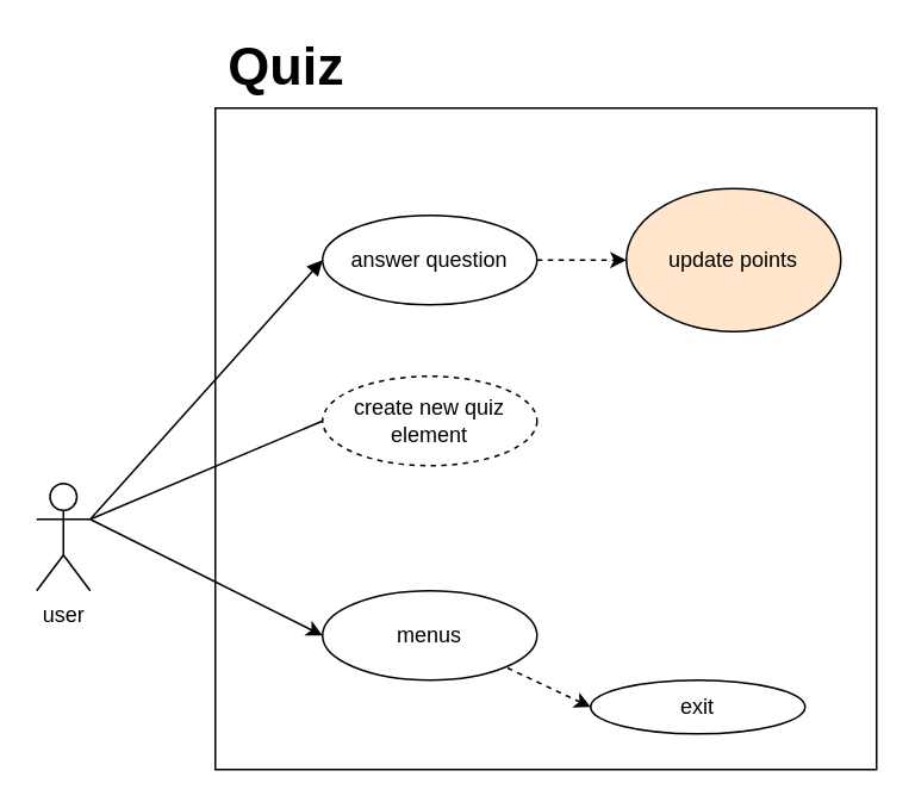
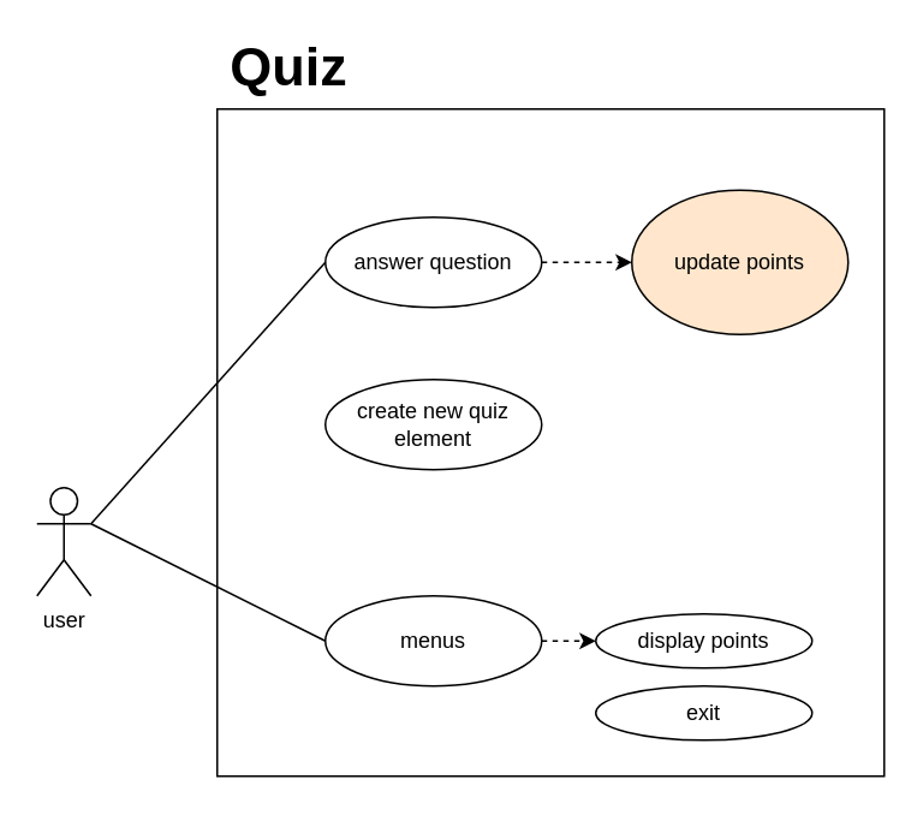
- <mxCell id="9" value="" style="endArrow=block;html=1;entryX=0;entryY=0.5;entryDx=0;entryDy=0;exitX=1;exitY=0.333;exitDx=0;exitDy=0;exitPerimeter=0;" edge="1" parent="1" source="3" target="4"><mxGeometry width="50" height="50" relative="1" as="geometry"><mxPoint x="80" y="280" as="sourcePoint" /><mxPoint x="130" y="230" as="targetPoint" /></mxGeometry></mxCell>
+ <mxCell id="9" value="" style="endArrow=none;html=1;entryX=0;entryY=0.5;entryDx=0;entryDy=0;exitX=1;exitY=0.333;exitDx=0;exitDy=0;exitPerimeter=0;" edge="1" parent="1" source="3" target="4"><mxGeometry width="50" height="50" relative="1" as="geometry"><mxPoint x="80" y="280" as="sourcePoint" /><mxPoint x="130" y="230" as="targetPoint" /></mxGeometry></mxCell>
- <mxCell id="5" value="create new quiz element" style="ellipse;whiteSpace=wrap;html=1;dashed=1;" vertex="1" parent="1"><mxGeometry x="180" y="210" width="120" height="50" as="geometry" /></mxCell>
+ <mxCell id="5" value="create new quiz element" style="ellipse;whiteSpace=wrap;html=1;" vertex="1" parent="1"><mxGeometry x="180" y="210" width="120" height="50" as="geometry" /></mxCell>
- <mxCell id="10" value="" style="endArrow=none;html=1;exitX=1;exitY=0.333;exitDx=0;exitDy=0;exitPerimeter=0;entryX=0;entryY=0.5;entryDx=0;entryDy=0;" edge="1" parent="1" source="3" target="5"><mxGeometry width="50" height="50" relative="1" as="geometry"><mxPoint x="0" y="260" as="sourcePoint" /><mxPoint x="50" y="210" as="targetPoint" /></mxGeometry></mxCell>
- <mxCell id="11" value="" style="endArrow=classic;html=1;exitX=1;exitY=0.333;exitDx=0;exitDy=0;exitPerimeter=0;entryX=0;entryY=0.5;entryDx=0;entryDy=0;" edge="1" parent="1" source="3" target="6"><mxGeometry width="50" height="50" relative="1" as="geometry"><mxPoint x="-40" y="300" as="sourcePoint" /><mxPoint x="10" y="250" as="targetPoint" /></mxGeometry></mxCell>
+ <mxCell id="11" value="" style="endArrow=none;html=1;exitX=1;exitY=0.333;exitDx=0;exitDy=0;exitPerimeter=0;entryX=0;entryY=0.5;entryDx=0;entryDy=0;" edge="1" parent="1" source="3" target="6"><mxGeometry width="50" height="50" relative="1" as="geometry"><mxPoint x="-40" y="300" as="sourcePoint" /><mxPoint x="10" y="250" as="targetPoint" /></mxGeometry></mxCell>
+ <mxCell id="14" value="" style="endArrow=classic;dashed=1;html=1;entryX=0;entryY=0.5;entryDx=0;entryDy=0;exitX=1;exitY=0.5;exitDx=0;exitDy=0;startArrow=none;startFill=0;endFill=1;" edge="1" parent="1" source="6" target="13"><mxGeometry width="50" height="50" relative="1" as="geometry"><mxPoint x="210" y="500" as="sourcePoint" /><mxPoint x="260" y="450" as="targetPoint" /></mxGeometry></mxCell>
+ <mxCell id="13" value="display points" style="ellipse;whiteSpace=wrap;html=1;" vertex="1" parent="1"><mxGeometry x="330" y="340" width="120" height="30" as="geometry" /></mxCell>
- <mxCell id="15" value="" style="endArrow=none;dashed=1;html=1;exitX=0;exitY=0.5;exitDx=0;exitDy=0;entryX=1;entryY=1;entryDx=0;entryDy=0;endFill=0;startArrow=classic;startFill=1;" edge="1" parent="1" source="12" target="6"><mxGeometry width="50" height="50" relative="1" as="geometry"><mxPoint x="160" y="410" as="sourcePoint" /><mxPoint x="210" y="360" as="targetPoint" /></mxGeometry></mxCell>
